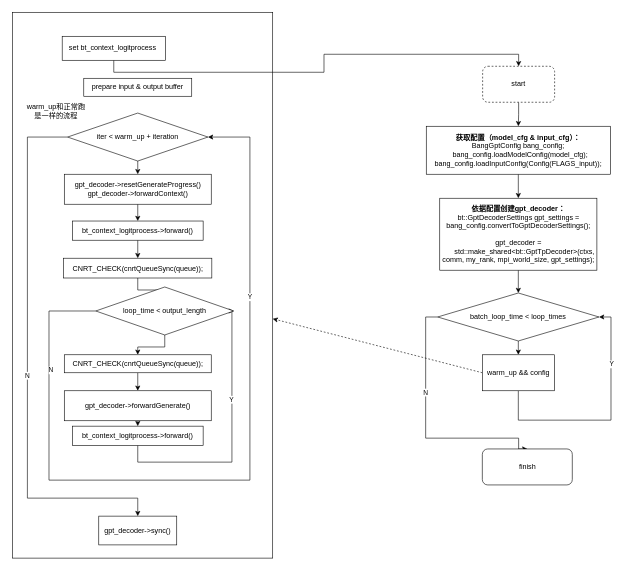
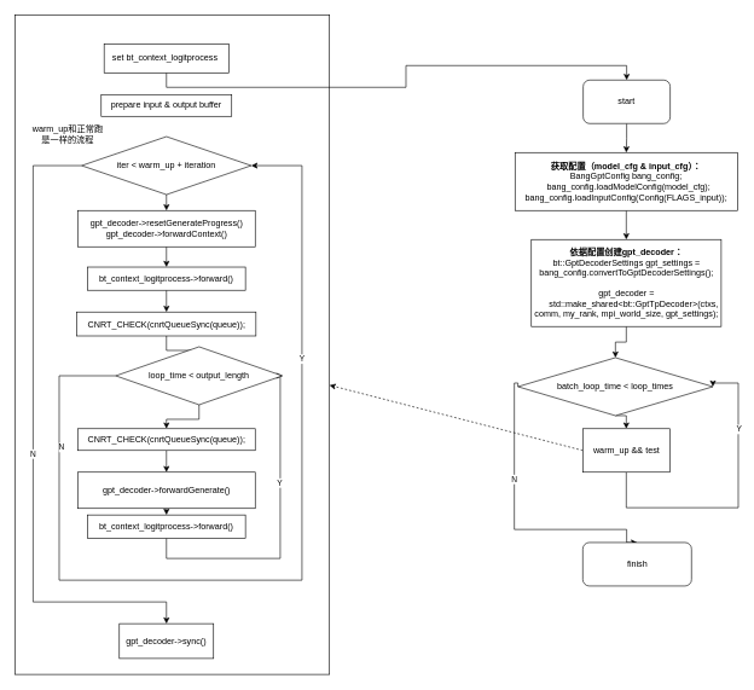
- <mxCell id="43" value="set bt_context_logitprocess&amp;nbsp;" style="rounded=0;whiteSpace=wrap;html=1;" vertex="1" parent="1"><mxGeometry x="103" y="60" width="172" height="40" as="geometry" /></mxCell>
+ <mxCell id="43" value="set bt_context_logitprocess&amp;nbsp;" style="rounded=0;whiteSpace=wrap;html=1;" vertex="1" parent="1"><mxGeometry x="143" y="60" width="172" height="40" as="geometry" /></mxCell>
- <mxCell id="33" value="start" style="rounded=1;whiteSpace=wrap;html=1;dashed=1;" vertex="1" parent="1"><mxGeometry x="804" y="110" width="120" height="60" as="geometry" /></mxCell>
+ <mxCell id="33" value="start" style="rounded=1;whiteSpace=wrap;html=1;" vertex="1" parent="1"><mxGeometry x="804" y="110" width="120" height="60" as="geometry" /></mxCell>
- <mxCell id="27" value="batch_loop_time &amp;lt; loop_times" style="rhombus;whiteSpace=wrap;html=1;" vertex="1" parent="1"><mxGeometry x="729" y="488" width="269" height="80" as="geometry" /></mxCell>
+ <mxCell id="27" value="batch_loop_time &amp;lt; loop_times" style="rhombus;whiteSpace=wrap;html=1;" vertex="1" parent="1"><mxGeometry x="714" y="493" width="269" height="80" as="geometry" /></mxCell>
- <mxCell id="31" value="warm_up &amp;amp;&amp;amp; config" style="rounded=0;whiteSpace=wrap;html=1;" vertex="1" parent="1"><mxGeometry x="803.5" y="591" width="120" height="60" as="geometry" /></mxCell>
+ <mxCell id="31" value="warm_up &amp;amp;&amp;amp; test" style="rounded=0;whiteSpace=wrap;html=1;" vertex="1" parent="1"><mxGeometry x="803.5" y="591" width="120" height="60" as="geometry" /></mxCell>
